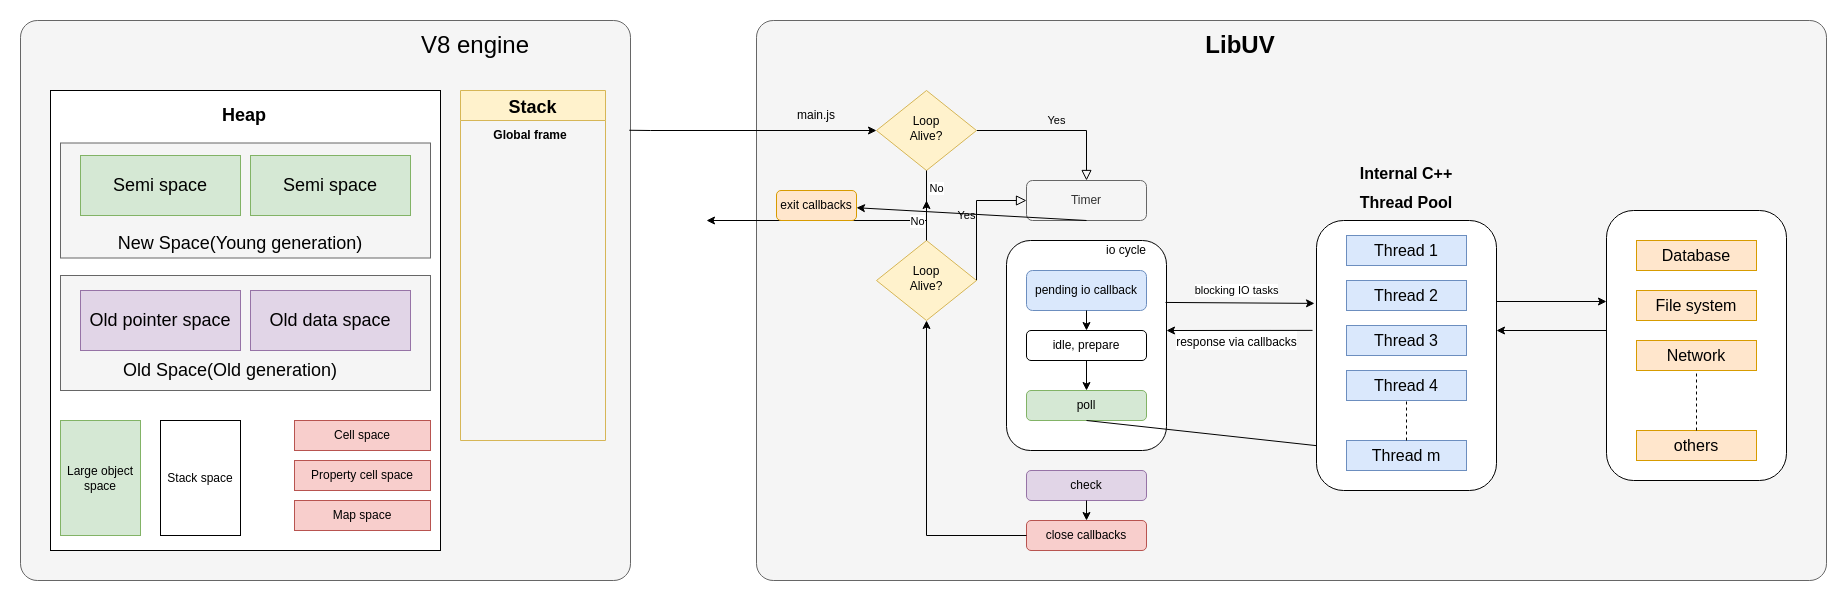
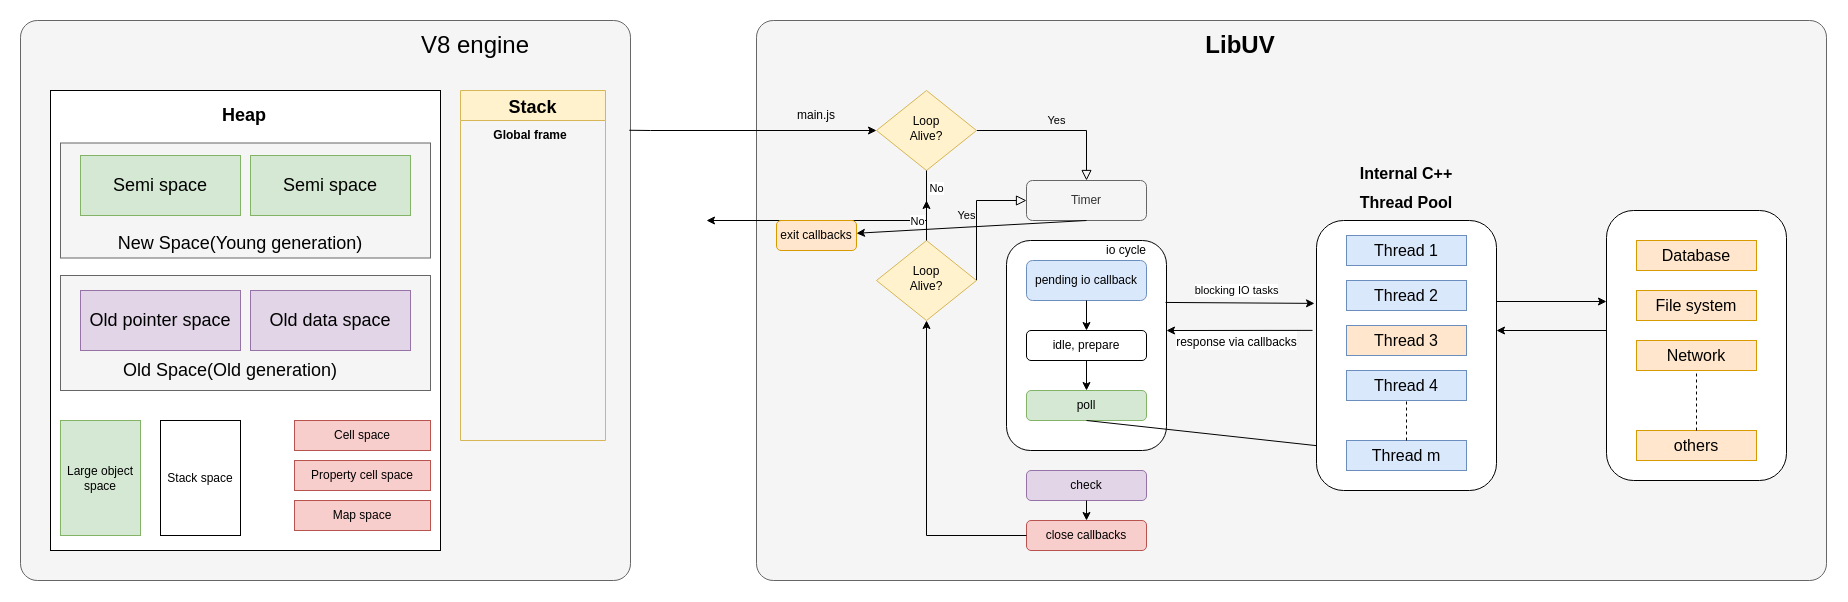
- <mxCell id="21" value="exit callbacks" style="rounded=1;whiteSpace=wrap;html=1;fontSize=12;glass=0;strokeWidth=1;shadow=0;fillColor=#ffe6cc;strokeColor=#d79b00;" vertex="1" parent="1"><mxGeometry x="776" y="190" width="80" height="30" as="geometry" /></mxCell>
+ <mxCell id="21" value="exit callbacks" style="rounded=1;whiteSpace=wrap;html=1;fontSize=12;glass=0;strokeWidth=1;shadow=0;fillColor=#ffe6cc;strokeColor=#d79b00;" vertex="1" parent="1"><mxGeometry x="776" y="220" width="80" height="30" as="geometry" /></mxCell>
- <mxCell id="10" value="pending io callback" style="rounded=1;whiteSpace=wrap;html=1;fontSize=12;glass=0;strokeWidth=1;shadow=0;fillColor=#dae8fc;strokeColor=#6c8ebf;" parent="1" vertex="1"><mxGeometry x="1026" y="270" width="120" height="40" as="geometry" /></mxCell>
+ <mxCell id="10" value="pending io callback" style="rounded=1;whiteSpace=wrap;html=1;fontSize=12;glass=0;strokeWidth=1;shadow=0;fillColor=#dae8fc;strokeColor=#6c8ebf;" parent="1" vertex="1"><mxGeometry x="1026" y="260" width="120" height="40" as="geometry" /></mxCell>
- <mxCell id="33" value="Thread 3" style="rounded=0;whiteSpace=wrap;html=1;fontSize=16;fillColor=#dae8fc;strokeColor=#6c8ebf;" vertex="1" parent="1"><mxGeometry x="1346" y="325" width="120" height="30" as="geometry" /></mxCell>
+ <mxCell id="33" value="Thread 3" style="rounded=0;whiteSpace=wrap;html=1;fontSize=16;fillColor=#ffe6cc;strokeColor=#6c8ebf;" vertex="1" parent="1"><mxGeometry x="1346" y="325" width="120" height="30" as="geometry" /></mxCell>
